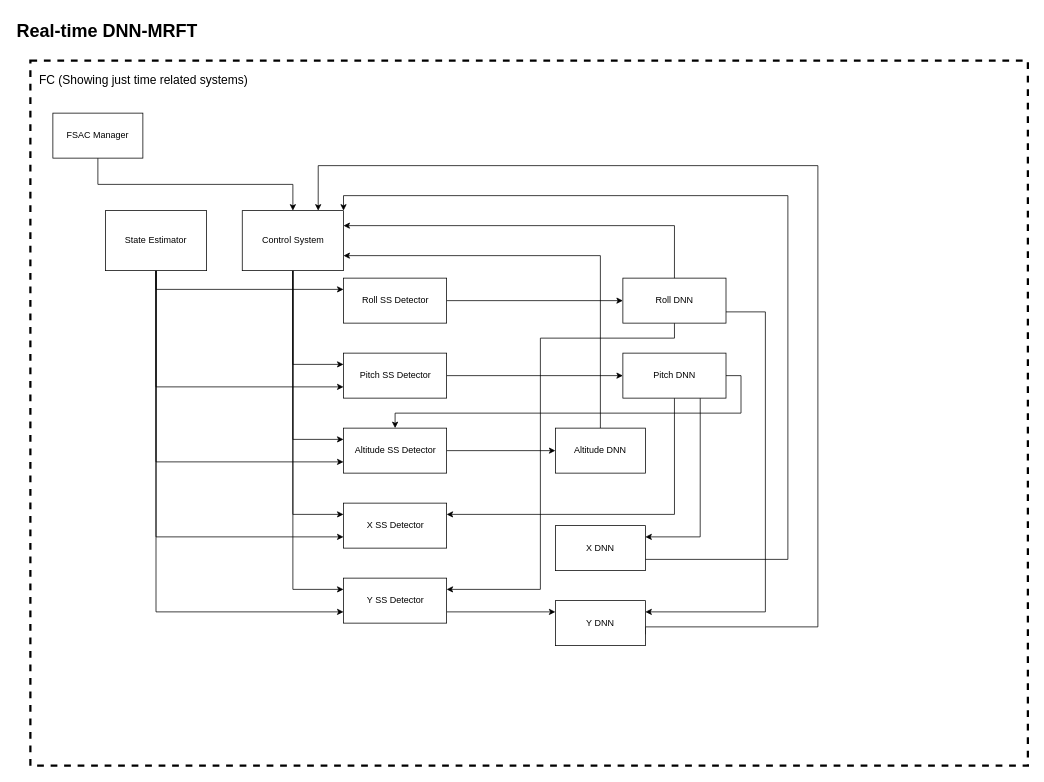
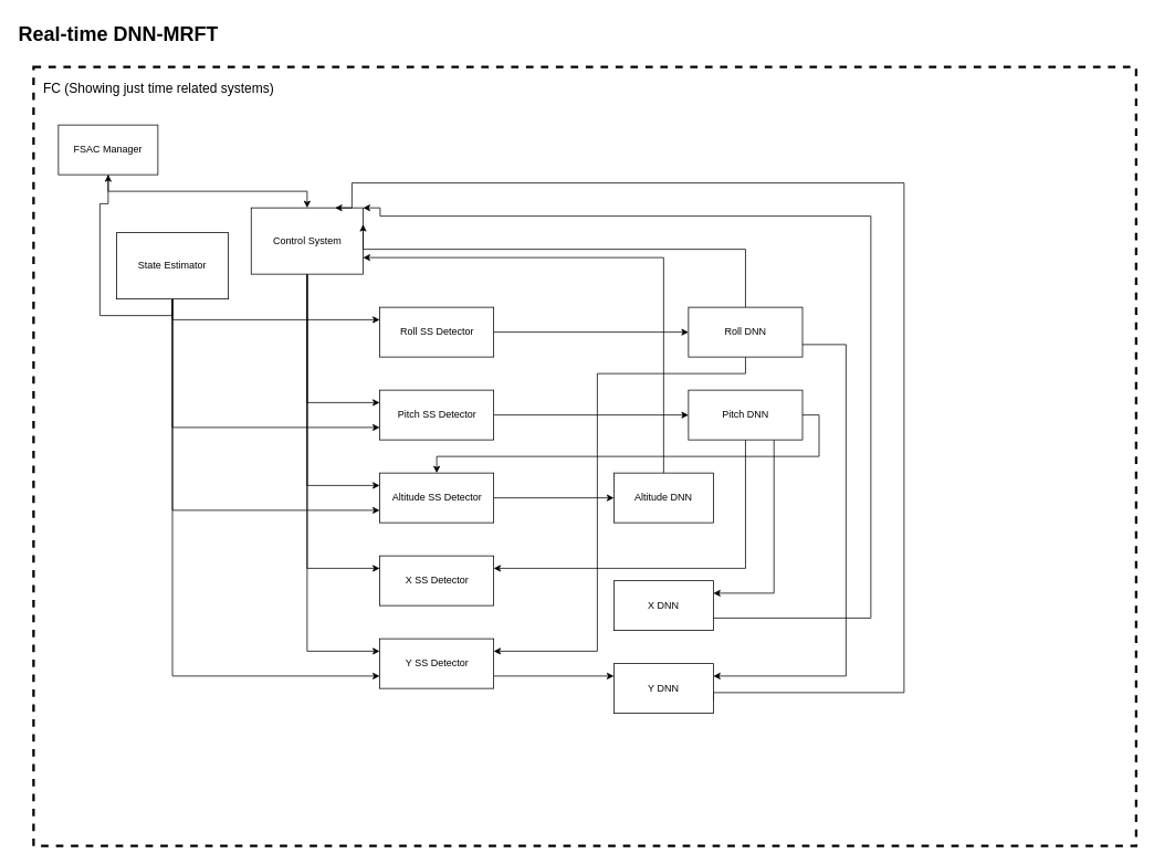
- <mxCell id="9" value="Control System" style="rounded=0;whiteSpace=wrap;html=1;" vertex="1" parent="1"><mxGeometry x="322.5" y="280" width="135" height="80" as="geometry" /></mxCell>
+ <mxCell id="9" value="Control System" style="rounded=0;whiteSpace=wrap;html=1;" vertex="1" parent="1"><mxGeometry x="302.5" y="250" width="135" height="80" as="geometry" /></mxCell>
- <mxCell id="13" style="edgeStyle=orthogonalEdgeStyle;rounded=0;orthogonalLoop=1;jettySize=auto;html=1;exitX=0.5;exitY=1;exitDx=0;exitDy=0;entryX=0;entryY=0.75;entryDx=0;entryDy=0;" edge="1" parent="1" source="15" target="24"><mxGeometry relative="1" as="geometry" /></mxCell>
+ <mxCell id="13" style="edgeStyle=orthogonalEdgeStyle;rounded=0;orthogonalLoop=1;jettySize=auto;html=1;exitX=0.5;exitY=1;exitDx=0;exitDy=0;" edge="1" parent="1" source="15" target="19"><mxGeometry relative="1" as="geometry" /></mxCell>
